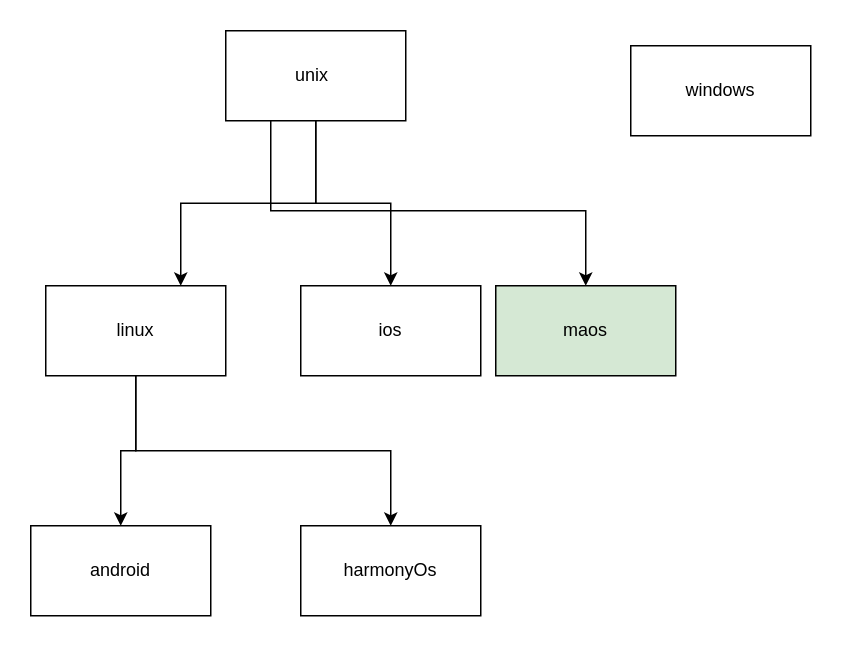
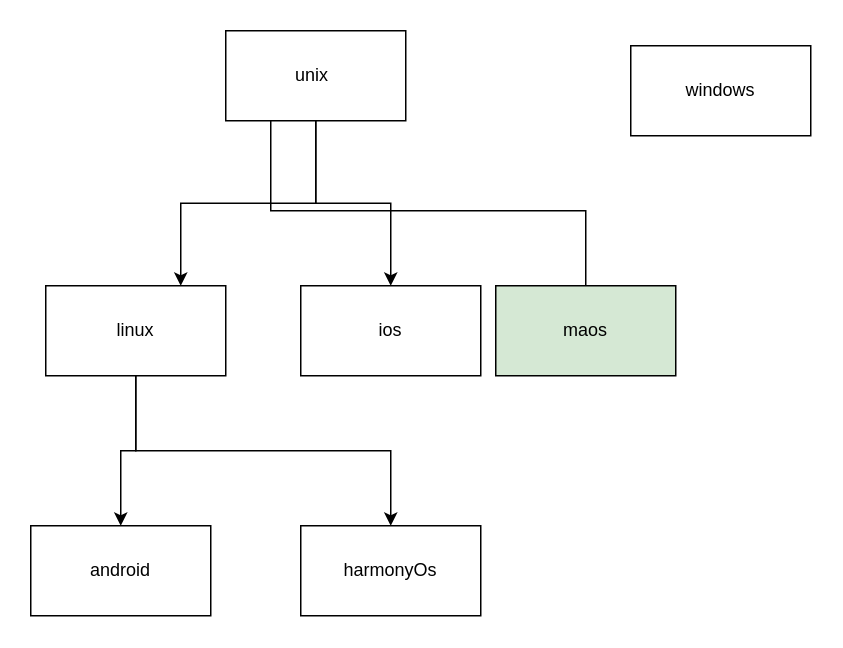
- <mxCell id="4" style="edgeStyle=orthogonalEdgeStyle;rounded=0;orthogonalLoop=1;jettySize=auto;html=1;" edge="1" parent="1" source="5" target="11"><mxGeometry relative="1" as="geometry"><Array as="points"><mxPoint x="180" y="140" /><mxPoint x="390" y="140" /></Array></mxGeometry></mxCell>
+ <mxCell id="4" style="edgeStyle=orthogonalEdgeStyle;rounded=0;orthogonalLoop=1;jettySize=auto;html=1;endArrow=none;" edge="1" parent="1" source="5" target="11"><mxGeometry relative="1" as="geometry"><Array as="points"><mxPoint x="180" y="140" /><mxPoint x="390" y="140" /></Array></mxGeometry></mxCell>
